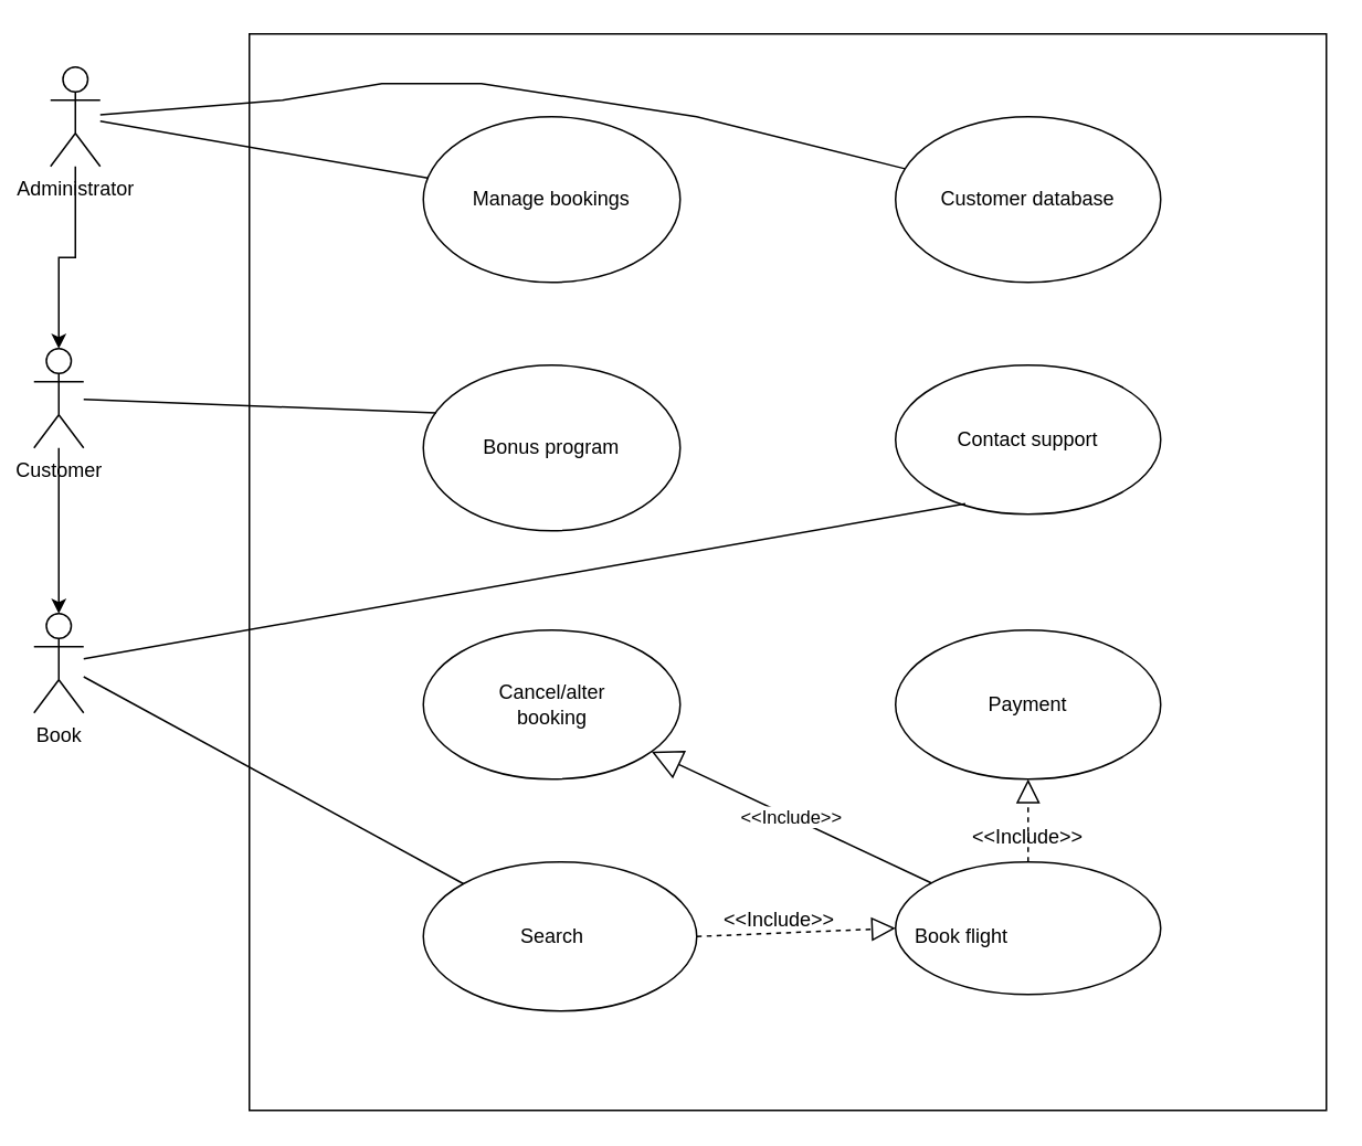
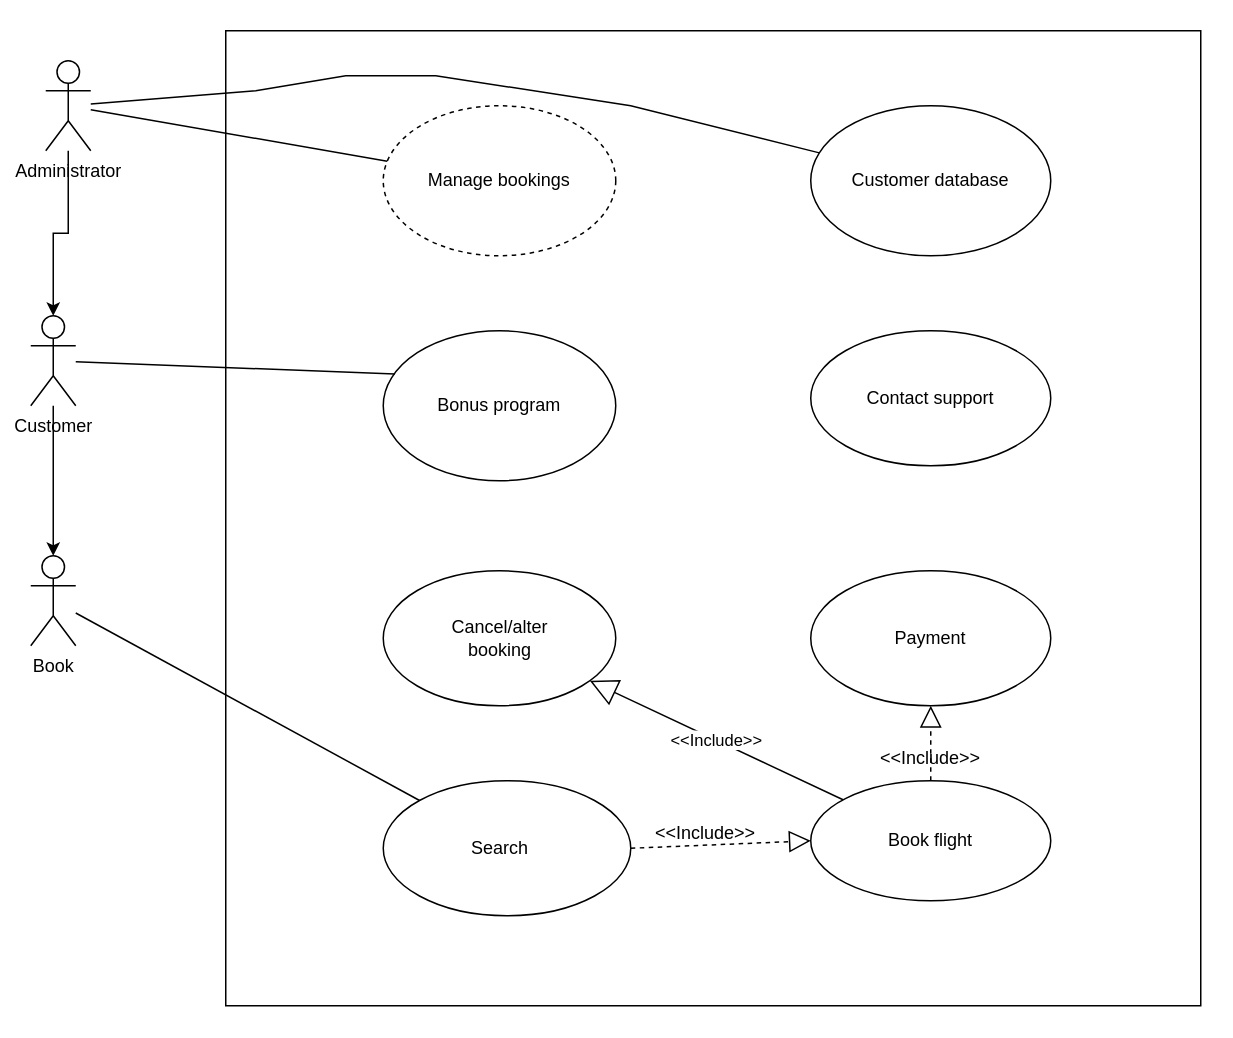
- <mxCell id="10" value="Manage bookings" style="ellipse;whiteSpace=wrap;html=1;" parent="1" vertex="1"><mxGeometry x="255" y="70" width="155" height="100" as="geometry" /></mxCell>
+ <mxCell id="10" value="Manage bookings" style="ellipse;whiteSpace=wrap;html=1;dashed=1;" parent="1" vertex="1"><mxGeometry x="255" y="70" width="155" height="100" as="geometry" /></mxCell>
- <mxCell id="28" value="" style="endArrow=none;html=1;rounded=0;entryX=0.263;entryY=0.93;entryDx=0;entryDy=0;entryPerimeter=0;" parent="1" source="24" target="4" edge="1"><mxGeometry width="50" height="50" relative="1" as="geometry"><mxPoint x="330" y="390" as="sourcePoint" /><mxPoint x="380" y="340" as="targetPoint" /></mxGeometry></mxCell>
- <mxCell id="12" value="Book flight" style="text;html=1;strokeColor=none;fillColor=none;align=center;verticalAlign=middle;whiteSpace=wrap;rounded=0;" parent="1" vertex="1"><mxGeometry x="550" y="550" width="60" height="30" as="geometry" /></mxCell>
+ <mxCell id="12" value="Book flight" style="text;html=1;strokeColor=none;fillColor=none;align=center;verticalAlign=middle;whiteSpace=wrap;rounded=0;" parent="1" vertex="1"><mxGeometry x="590" y="545" width="60" height="30" as="geometry" /></mxCell>
